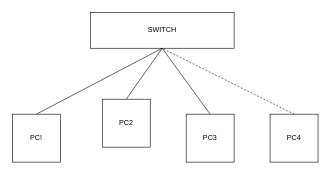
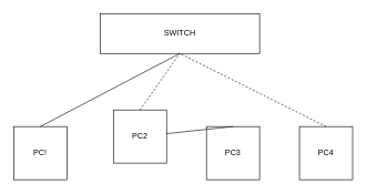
- <mxCell id="7" value="" style="endArrow=none;html=1;rounded=0;entryX=0.5;entryY=1;entryDx=0;entryDy=0;exitX=0.5;exitY=0;exitDx=0;exitDy=0;" edge="1" parent="1" source="4" target="2"><mxGeometry width="50" height="50" relative="1" as="geometry"><mxPoint x="260" y="340" as="sourcePoint" /><mxPoint x="310" y="290" as="targetPoint" /></mxGeometry></mxCell>
+ <mxCell id="7" value="" style="endArrow=none;html=1;rounded=0;entryX=0.5;entryY=1;entryDx=0;entryDy=0;exitX=0.5;exitY=0;exitDx=0;exitDy=0;dashed=1;" edge="1" parent="1" source="4" target="2"><mxGeometry width="50" height="50" relative="1" as="geometry"><mxPoint x="260" y="340" as="sourcePoint" /><mxPoint x="310" y="290" as="targetPoint" /></mxGeometry></mxCell>
- <mxCell id="8" value="" style="endArrow=none;html=1;rounded=0;entryX=0.5;entryY=1;entryDx=0;entryDy=0;exitX=0.5;exitY=0;exitDx=0;exitDy=0;" edge="1" parent="1" source="5" target="2"><mxGeometry width="50" height="50" relative="1" as="geometry"><mxPoint x="260" y="340" as="sourcePoint" /><mxPoint x="310" y="290" as="targetPoint" /></mxGeometry></mxCell>
+ <mxCell id="8" value="" style="endArrow=none;html=1;rounded=0;exitX=0.5;exitY=0;exitDx=0;exitDy=0;" edge="1" parent="1" source="5" target="4"><mxGeometry width="50" height="50" relative="1" as="geometry"><mxPoint x="260" y="340" as="sourcePoint" /><mxPoint x="310" y="290" as="targetPoint" /></mxGeometry></mxCell>
